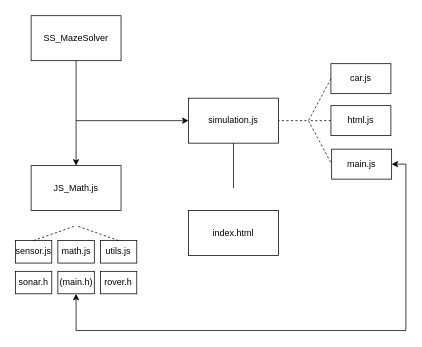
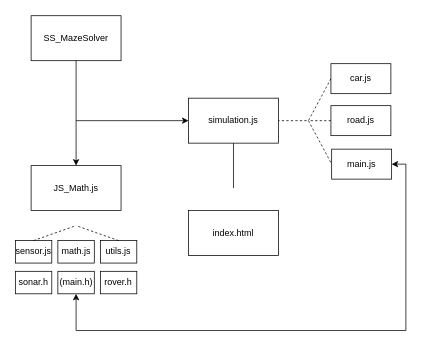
- <mxCell id="9" value="html.js" style="rounded=0;whiteSpace=wrap;html=1;" parent="1" vertex="1"><mxGeometry x="441" y="140" width="80" height="40" as="geometry" /></mxCell>
+ <mxCell id="9" value="road.js" style="rounded=0;whiteSpace=wrap;html=1;" parent="1" vertex="1"><mxGeometry x="441" y="140" width="80" height="40" as="geometry" /></mxCell>
